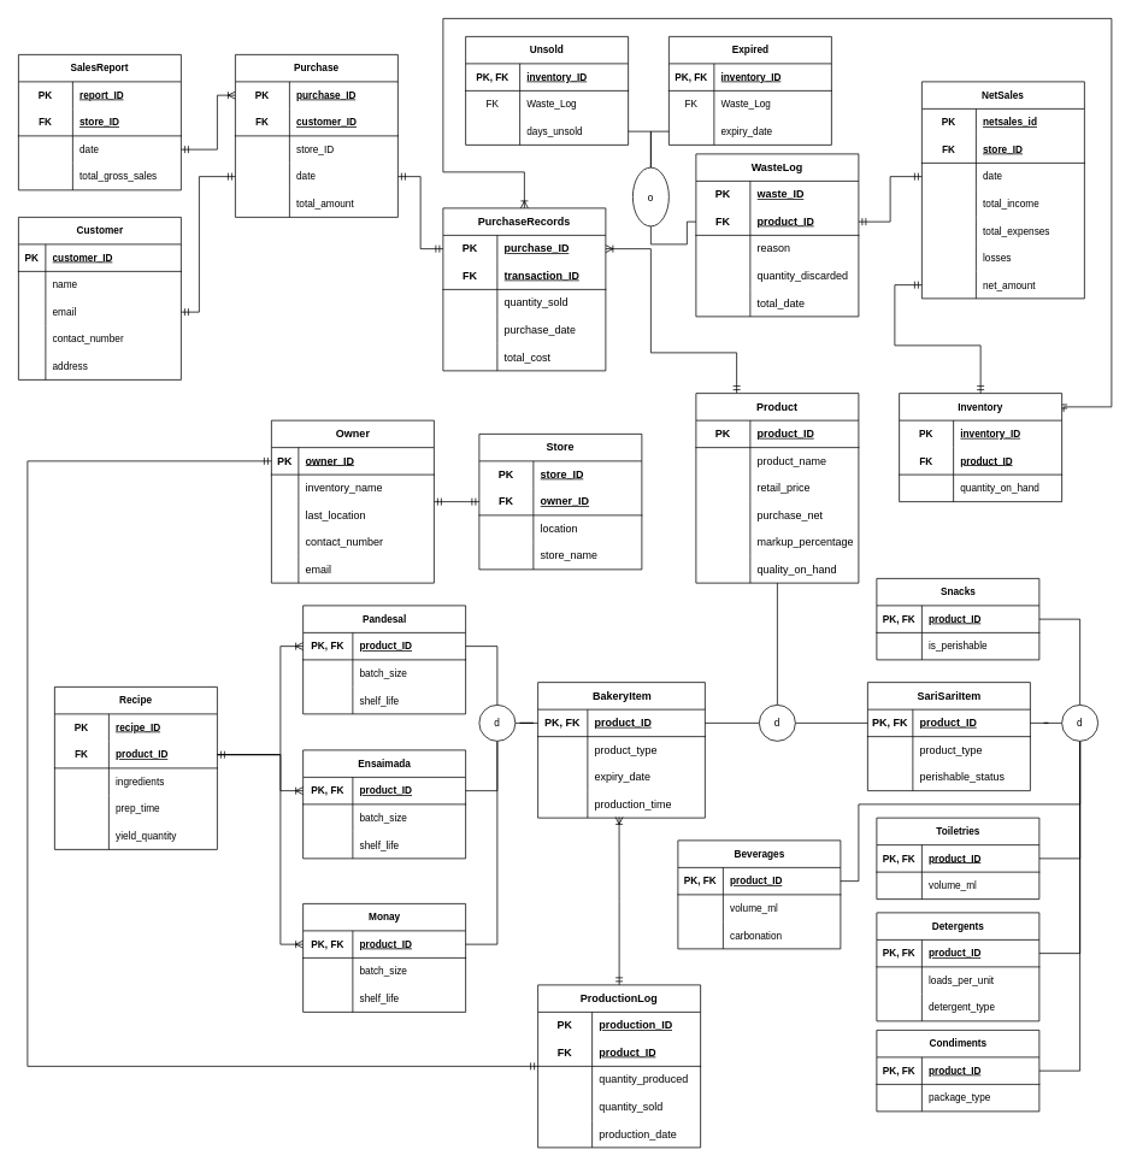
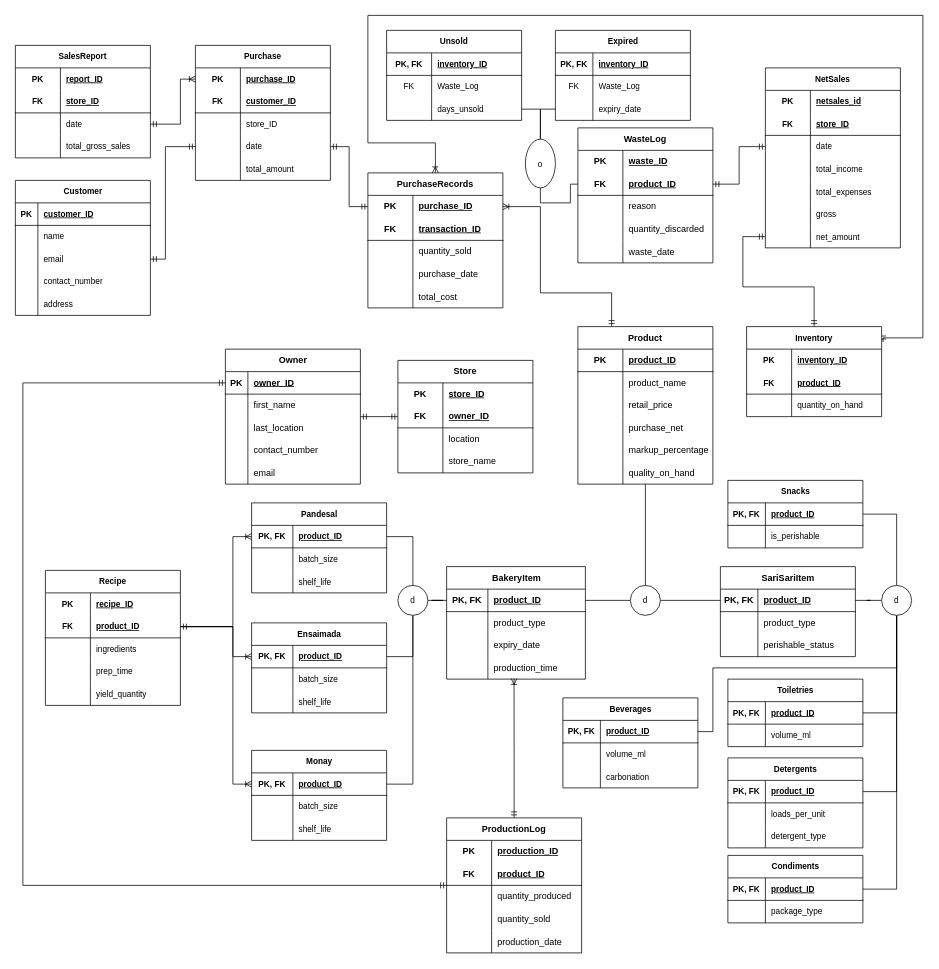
- <mxCell id="179" value="losses" style="shape=partialRectangle;connectable=0;fillColor=none;top=0;left=0;bottom=0;right=0;align=left;spacingLeft=6;overflow=hidden;fontFamily=Helvetica;fontSize=11;fontColor=default;labelBackgroundColor=default;" vertex="1" parent="177"><mxGeometry x="60" width="120" height="30" as="geometry"><mxRectangle width="120" height="30" as="alternateBounds" /></mxGeometry></mxCell>
+ <mxCell id="179" value="gross" style="shape=partialRectangle;connectable=0;fillColor=none;top=0;left=0;bottom=0;right=0;align=left;spacingLeft=6;overflow=hidden;fontFamily=Helvetica;fontSize=11;fontColor=default;labelBackgroundColor=default;" vertex="1" parent="177"><mxGeometry x="60" width="120" height="30" as="geometry"><mxRectangle width="120" height="30" as="alternateBounds" /></mxGeometry></mxCell>
- <mxCell id="69" value="total_date" style="shape=partialRectangle;connectable=0;fillColor=none;top=0;left=0;bottom=0;right=0;align=left;spacingLeft=6;overflow=hidden;" vertex="1" parent="67"><mxGeometry x="60" width="120" height="30" as="geometry"><mxRectangle width="120" height="30" as="alternateBounds" /></mxGeometry></mxCell>
+ <mxCell id="69" value="waste_date" style="shape=partialRectangle;connectable=0;fillColor=none;top=0;left=0;bottom=0;right=0;align=left;spacingLeft=6;overflow=hidden;" vertex="1" parent="67"><mxGeometry x="60" width="120" height="30" as="geometry"><mxRectangle width="120" height="30" as="alternateBounds" /></mxGeometry></mxCell>
- <mxCell id="76" value="inventory_name" style="shape=partialRectangle;connectable=0;fillColor=none;top=0;left=0;bottom=0;right=0;align=left;spacingLeft=6;overflow=hidden;whiteSpace=wrap;html=1;" vertex="1" parent="74"><mxGeometry x="30" width="150" height="30" as="geometry"><mxRectangle width="150" height="30" as="alternateBounds" /></mxGeometry></mxCell>
+ <mxCell id="76" value="first_name" style="shape=partialRectangle;connectable=0;fillColor=none;top=0;left=0;bottom=0;right=0;align=left;spacingLeft=6;overflow=hidden;whiteSpace=wrap;html=1;" vertex="1" parent="74"><mxGeometry x="30" width="150" height="30" as="geometry"><mxRectangle width="150" height="30" as="alternateBounds" /></mxGeometry></mxCell>
